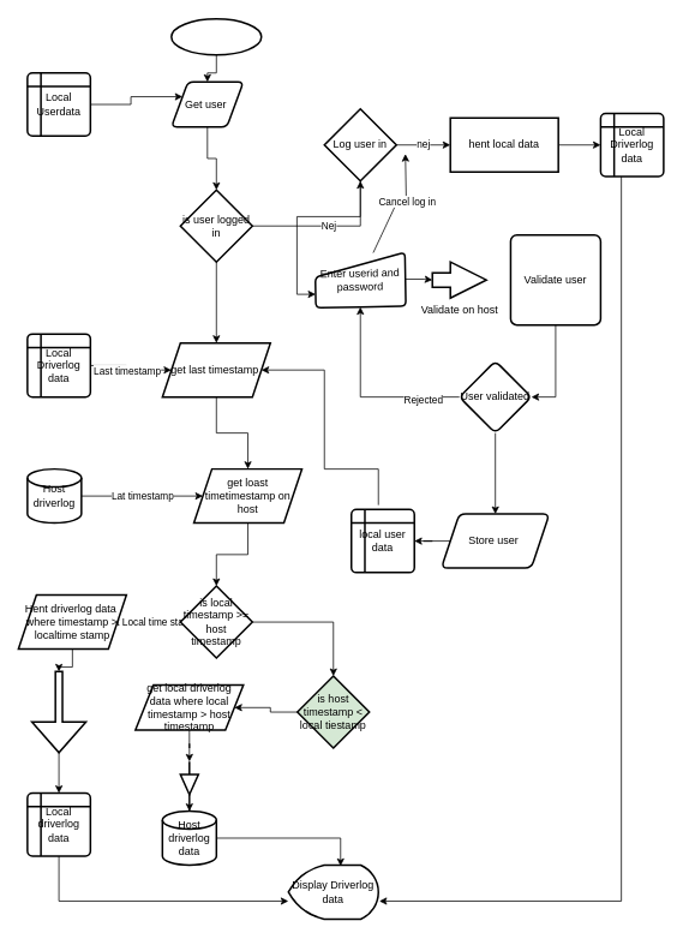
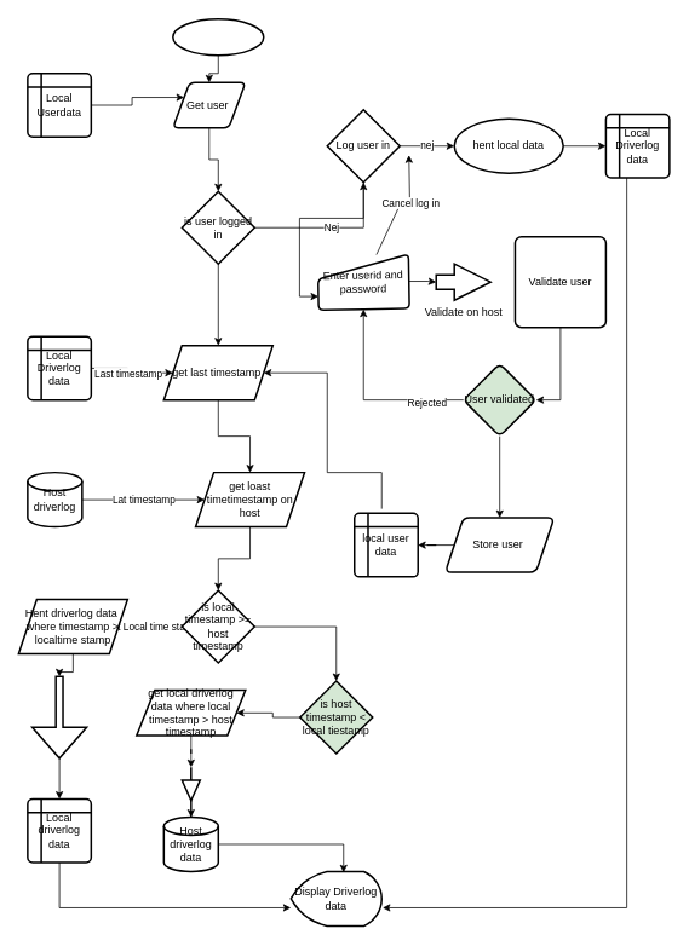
- <mxCell id="11" value="hent local data" style="whiteSpace=wrap;html=1;strokeWidth=2;" vertex="1" parent="1"><mxGeometry x="500" y="130" width="120" height="60" as="geometry" /></mxCell>
+ <mxCell id="11" value="hent local data" style="ellipse;whiteSpace=wrap;html=1;strokeWidth=2;" vertex="1" parent="1"><mxGeometry x="500" y="130" width="120" height="60" as="geometry" /></mxCell>
- <mxCell id="24" value="User validated" style="rhombus;whiteSpace=wrap;html=1;rounded=1;arcSize=14;strokeWidth=2;" vertex="1" parent="1"><mxGeometry x="510" y="400" width="80" height="80" as="geometry" /></mxCell>
+ <mxCell id="24" value="User validated" style="rhombus;whiteSpace=wrap;html=1;rounded=1;arcSize=14;strokeWidth=2;fillColor=#d5e8d4;" vertex="1" parent="1"><mxGeometry x="510" y="400" width="80" height="80" as="geometry" /></mxCell>
